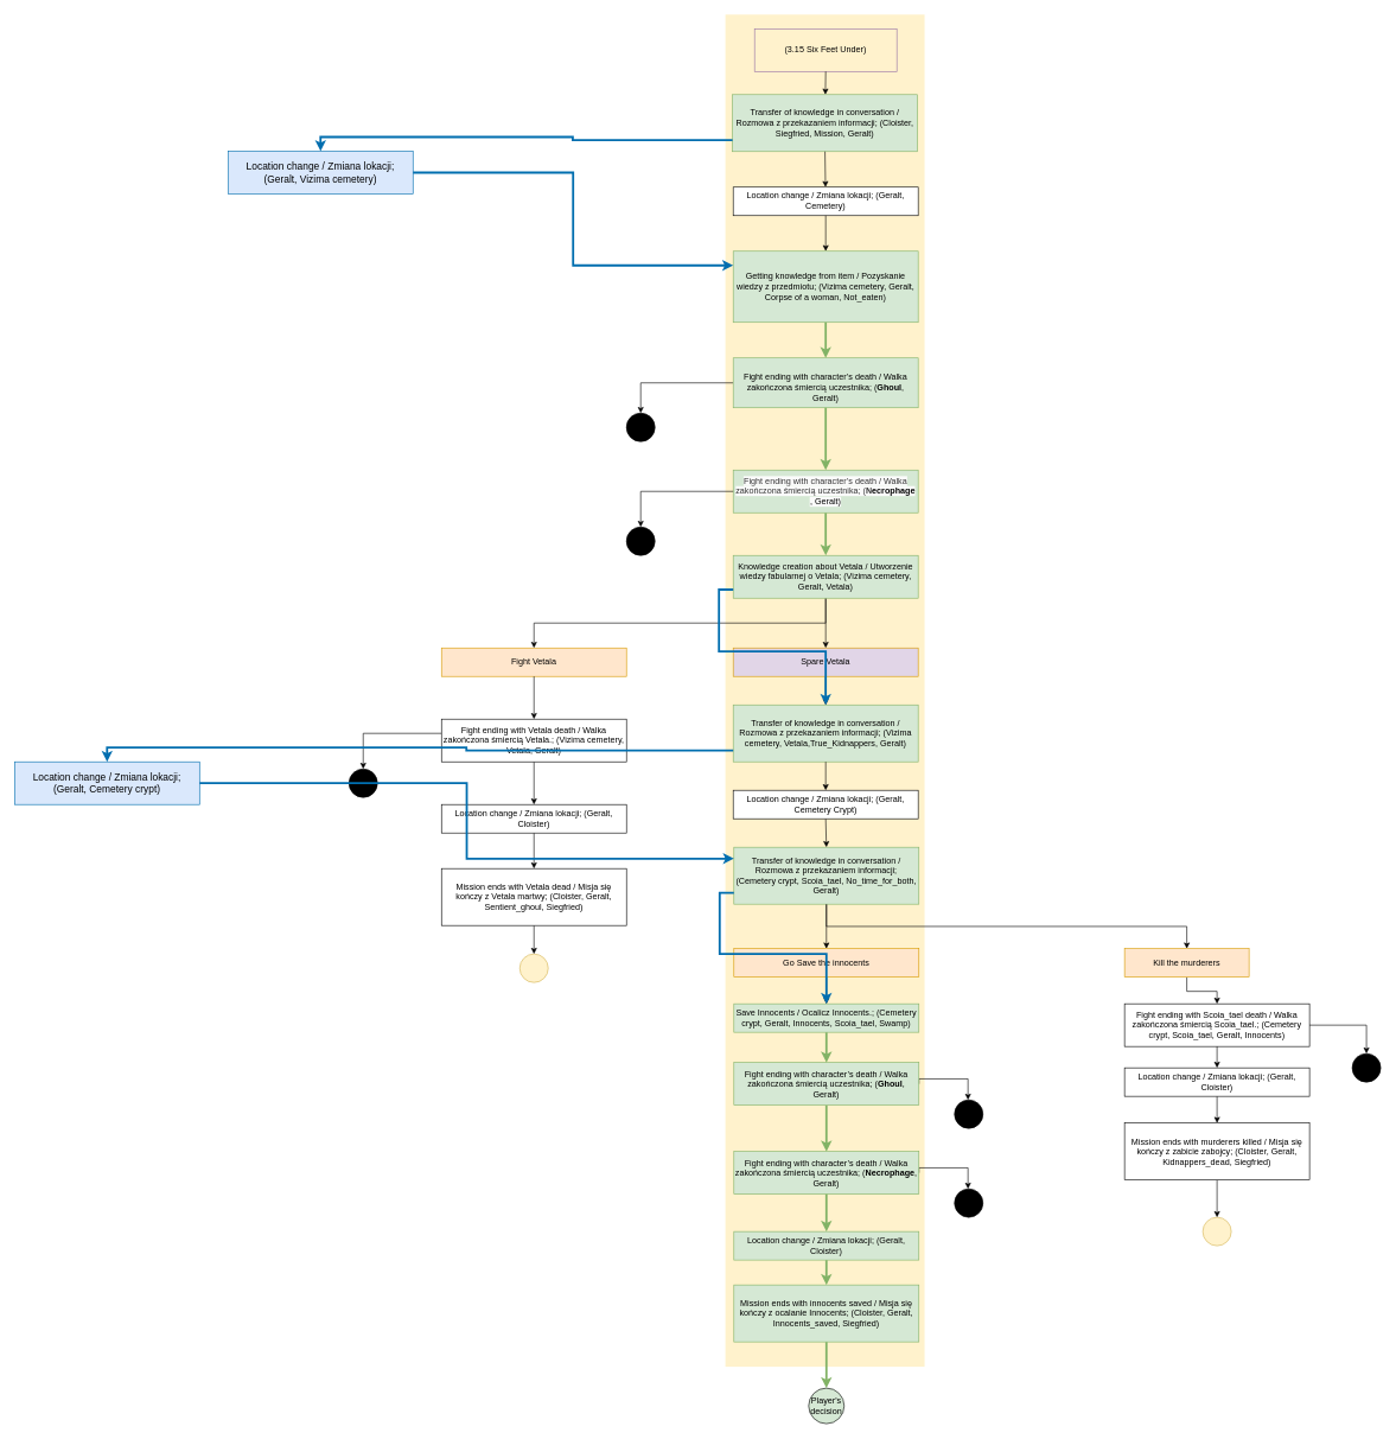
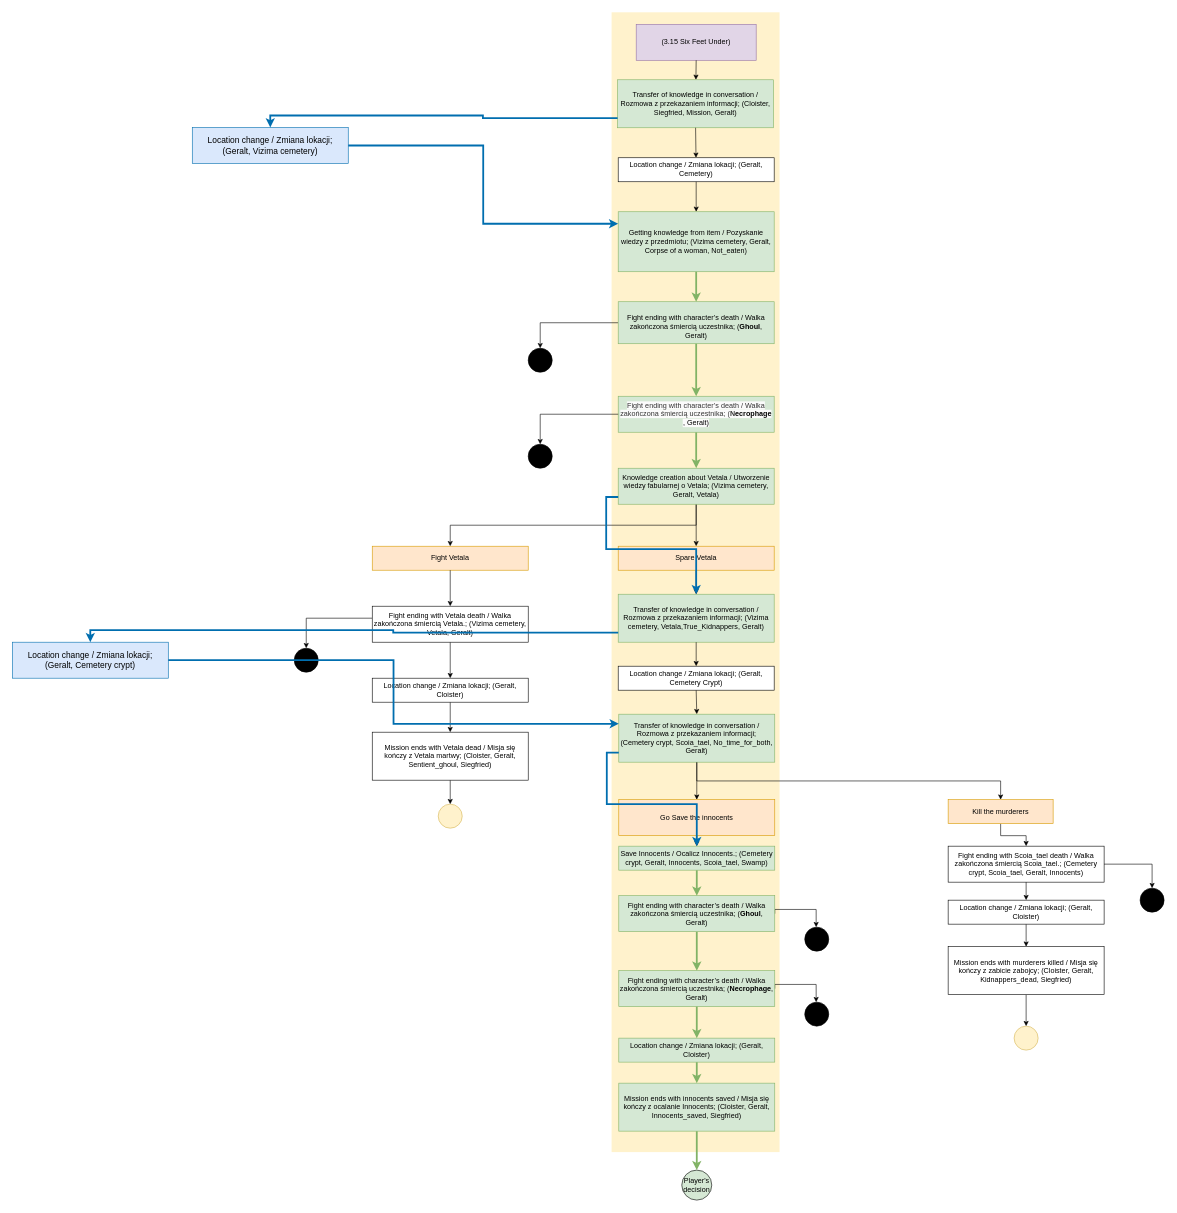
- <mxCell id="3" value="(3.15 Six Feet Under)" style="rounded=0;whiteSpace=wrap;html=1;fillColor=#fff2cc;strokeColor=#9673a6;" vertex="1" parent="1"><mxGeometry x="1060" y="40" width="200" height="60" as="geometry" /></mxCell>
+ <mxCell id="3" value="(3.15 Six Feet Under)" style="rounded=0;whiteSpace=wrap;html=1;fillColor=#e1d5e7;strokeColor=#9673a6;" vertex="1" parent="1"><mxGeometry x="1060" y="40" width="200" height="60" as="geometry" /></mxCell>
- <mxCell id="49" value="Spare Vetala" style="rounded=0;whiteSpace=wrap;html=1;align=center;fillColor=#e1d5e7;strokeColor=#d79b00;" vertex="1" parent="1"><mxGeometry x="1030" y="910" width="260" height="40" as="geometry" /></mxCell>
+ <mxCell id="49" value="Spare Vetala" style="rounded=0;whiteSpace=wrap;html=1;align=center;fillColor=#ffe6cc;strokeColor=#d79b00;" vertex="1" parent="1"><mxGeometry x="1030" y="910" width="260" height="40" as="geometry" /></mxCell>
- <mxCell id="46" value="Go Save the innocents" style="rounded=0;whiteSpace=wrap;html=1;align=center;fillColor=#ffe6cc;strokeColor=#d79b00;" vertex="1" parent="1"><mxGeometry x="1031" y="1332.52" width="260" height="40" as="geometry" /></mxCell>
+ <mxCell id="46" value="Go Save the innocents" style="rounded=0;whiteSpace=wrap;html=1;align=center;fillColor=#ffe6cc;strokeColor=#d79b00;" vertex="1" parent="1"><mxGeometry x="1031" y="1332.52" width="260" height="60" as="geometry" /></mxCell>
